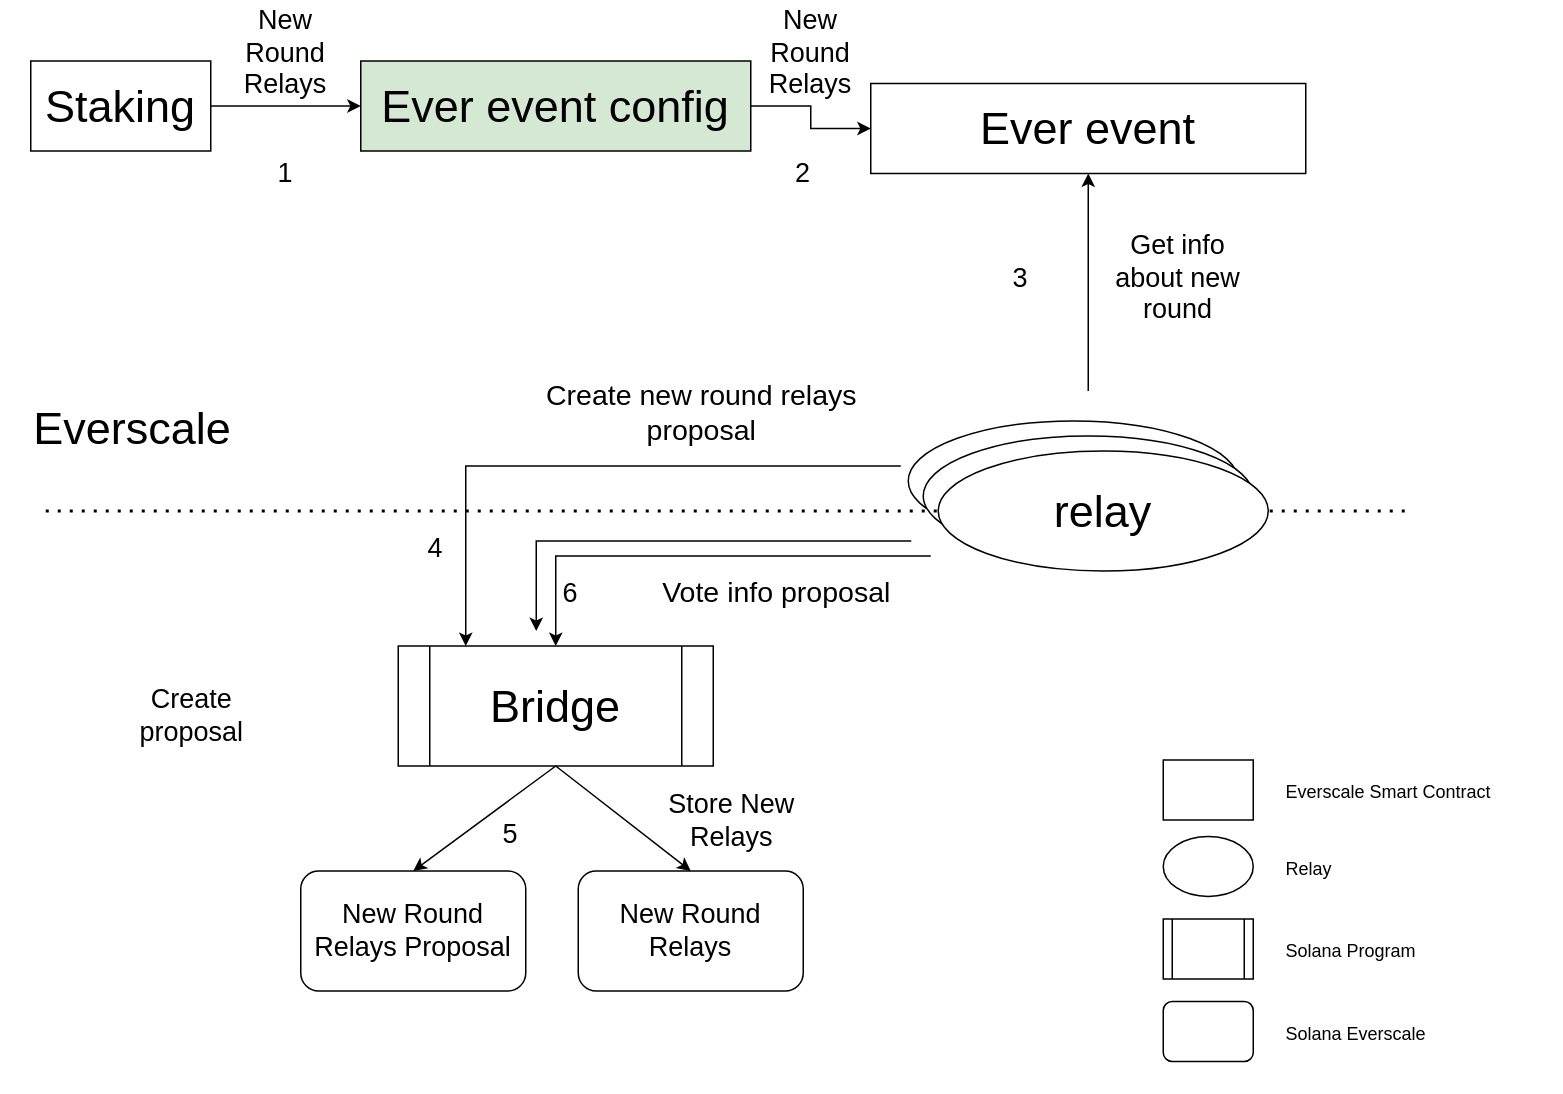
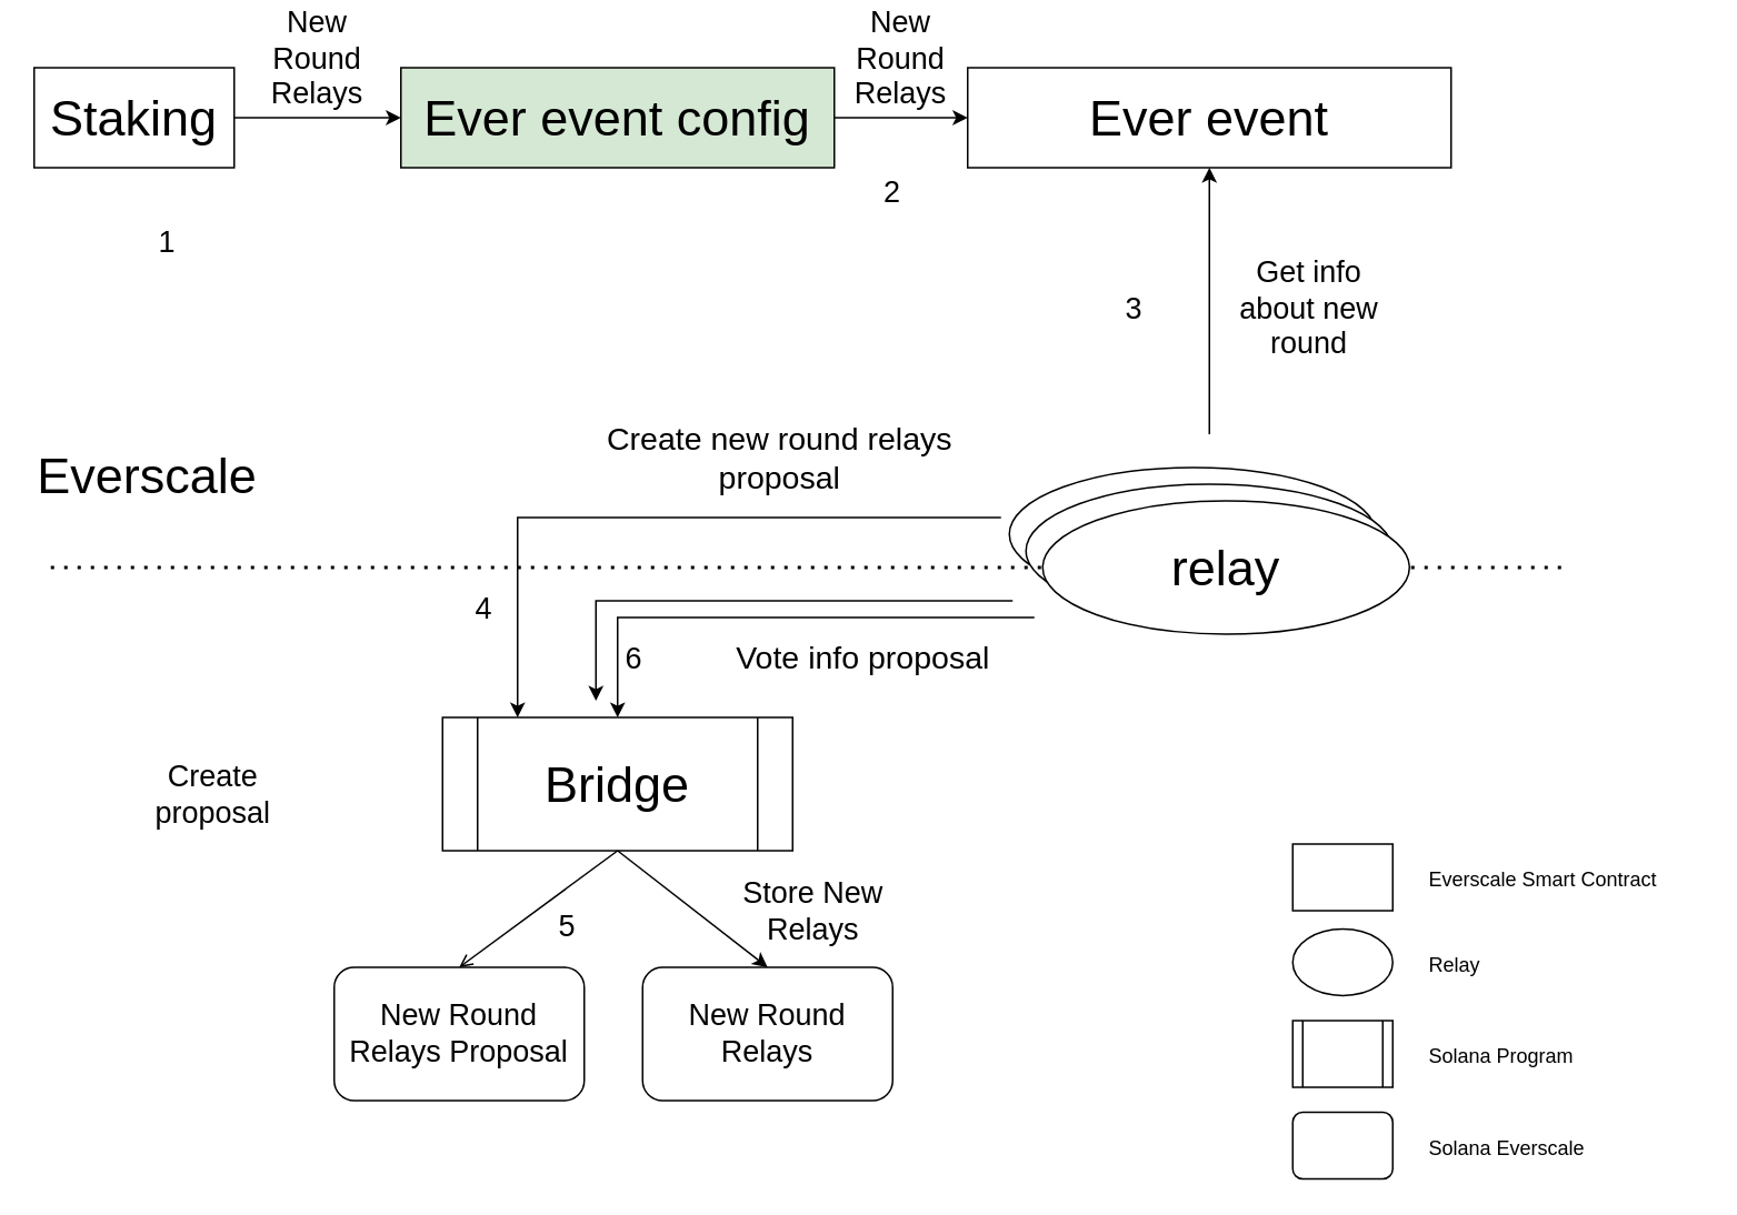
- <mxCell id="5" value="Ever event" style="rounded=0;whiteSpace=wrap;html=1;fontSize=30;" parent="1" vertex="1"><mxGeometry x="580" y="55" width="290" height="60" as="geometry" /></mxCell>
+ <mxCell id="5" value="Ever event" style="rounded=0;whiteSpace=wrap;html=1;fontSize=30;" parent="1" vertex="1"><mxGeometry x="580" y="40" width="290" height="60" as="geometry" /></mxCell>
- <mxCell id="30" value="&lt;font style=&quot;font-size: 18px&quot;&gt;1&lt;/font&gt;" style="text;html=1;strokeColor=none;fillColor=none;align=center;verticalAlign=middle;whiteSpace=wrap;rounded=0;" parent="1" vertex="1"><mxGeometry x="160" y="100" width="60" height="30" as="geometry" /></mxCell>
+ <mxCell id="30" value="&lt;font style=&quot;font-size: 18px&quot;&gt;1&lt;/font&gt;" style="text;html=1;strokeColor=none;fillColor=none;align=center;verticalAlign=middle;whiteSpace=wrap;rounded=0;" parent="1" vertex="1"><mxGeometry x="70" y="130" width="60" height="30" as="geometry" /></mxCell>
- <mxCell id="37" value="" style="endArrow=classic;html=1;rounded=0;fontSize=18;entryX=0.5;entryY=0;entryDx=0;entryDy=0;exitX=0.5;exitY=1;exitDx=0;exitDy=0;" parent="1" source="2" target="34" edge="1"><mxGeometry width="50" height="50" relative="1" as="geometry"><mxPoint x="360" y="520" as="sourcePoint" /><mxPoint x="470" y="590" as="targetPoint" /></mxGeometry></mxCell>
+ <mxCell id="37" value="" style="endArrow=open;html=1;rounded=0;fontSize=18;entryX=0.5;entryY=0;entryDx=0;entryDy=0;exitX=0.5;exitY=1;exitDx=0;exitDy=0;" parent="1" source="2" target="34" edge="1"><mxGeometry width="50" height="50" relative="1" as="geometry"><mxPoint x="360" y="520" as="sourcePoint" /><mxPoint x="470" y="590" as="targetPoint" /></mxGeometry></mxCell>
